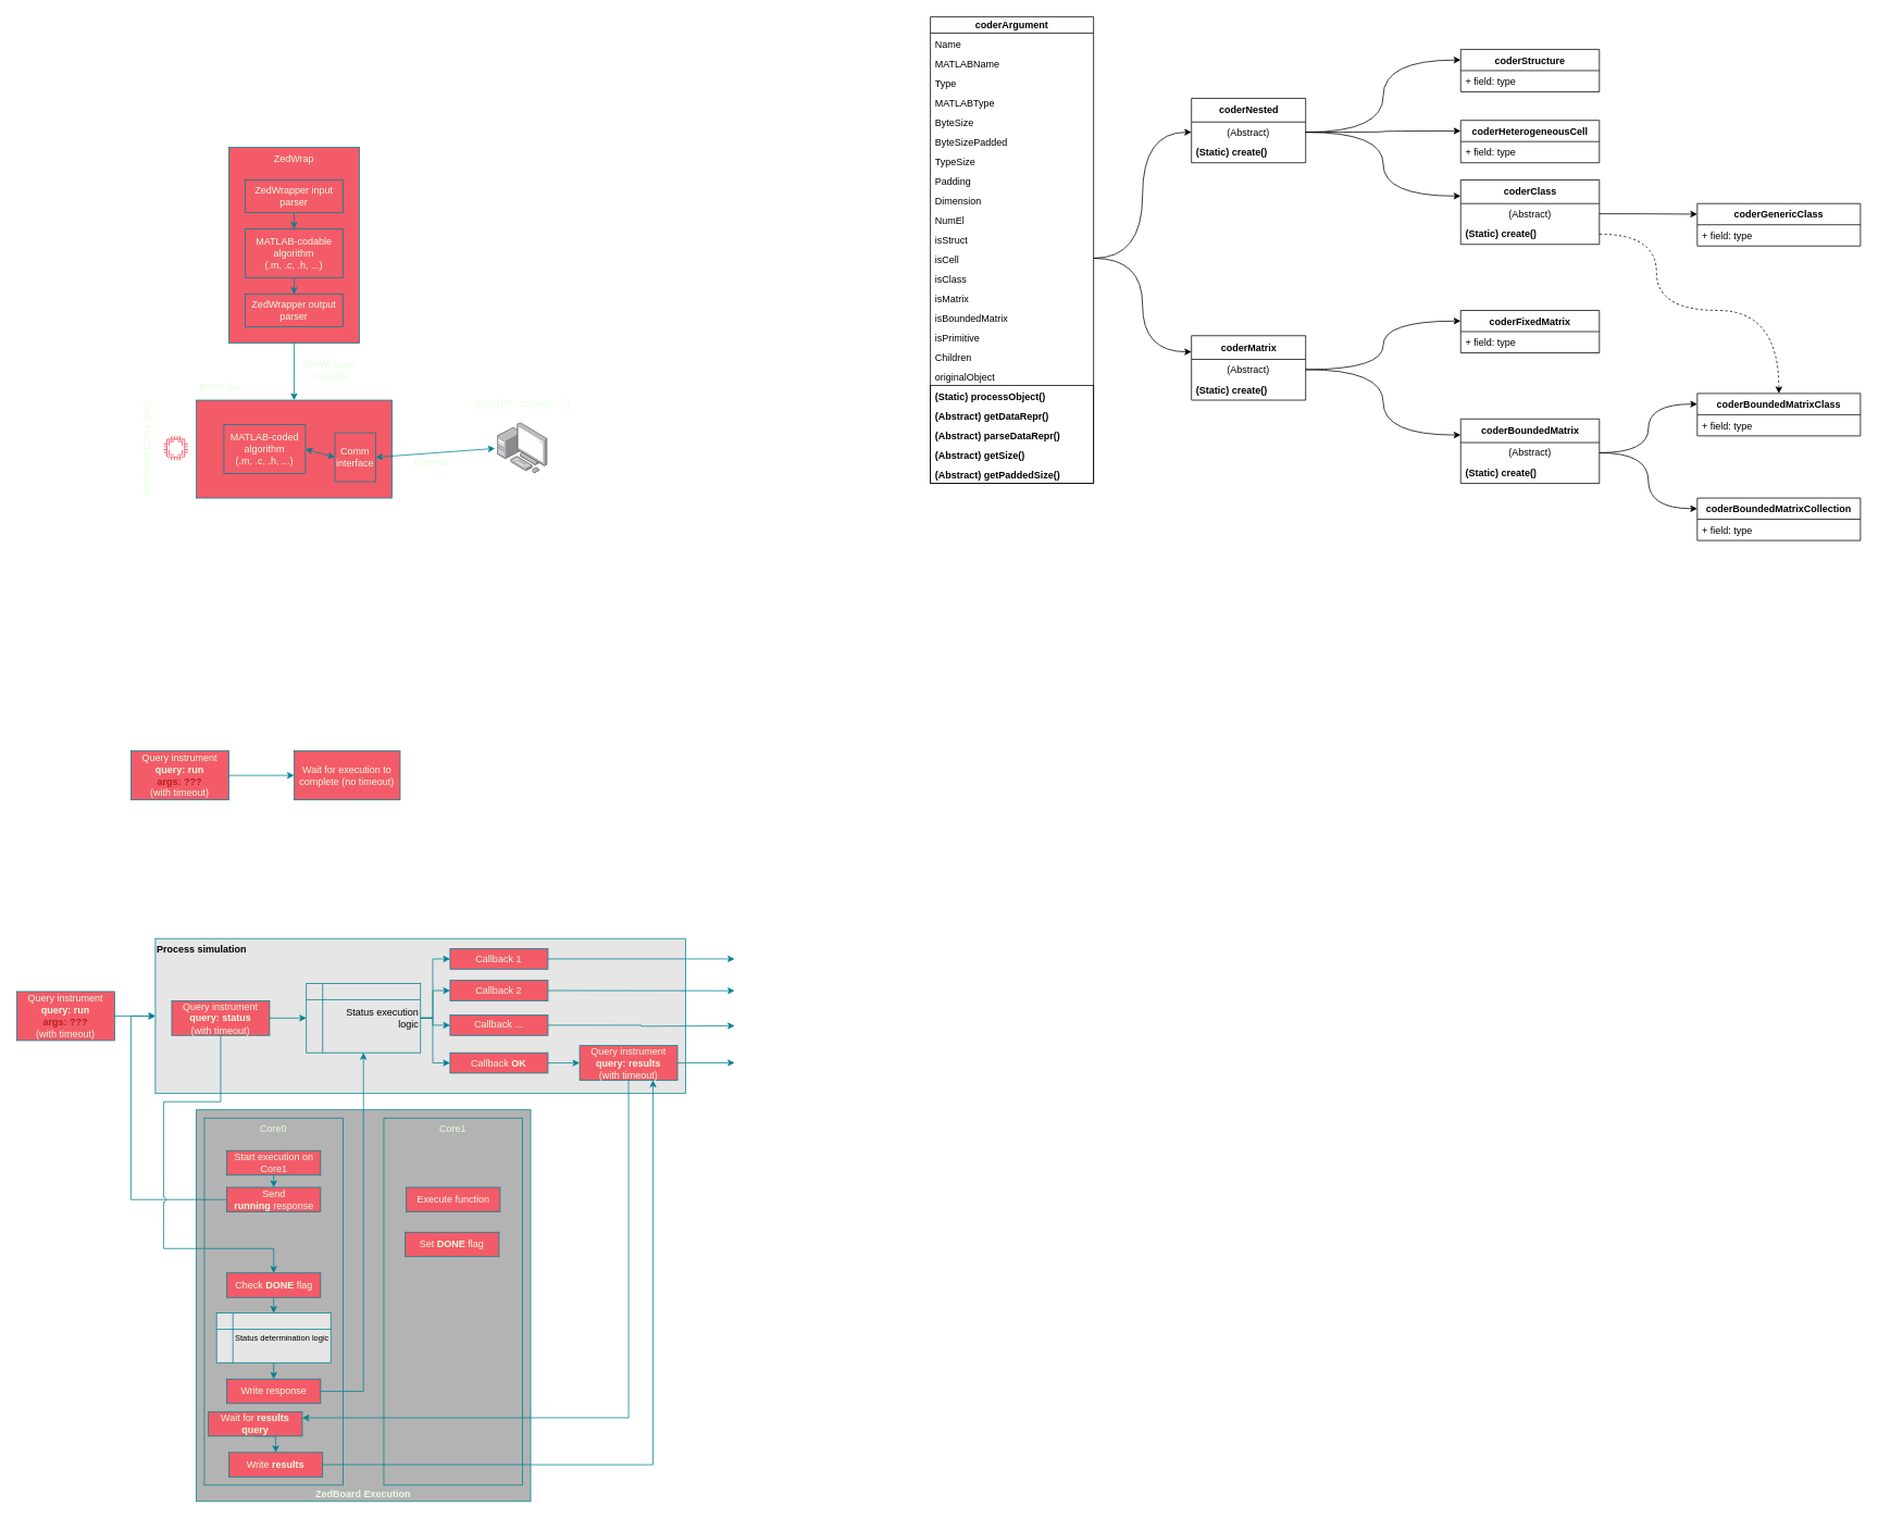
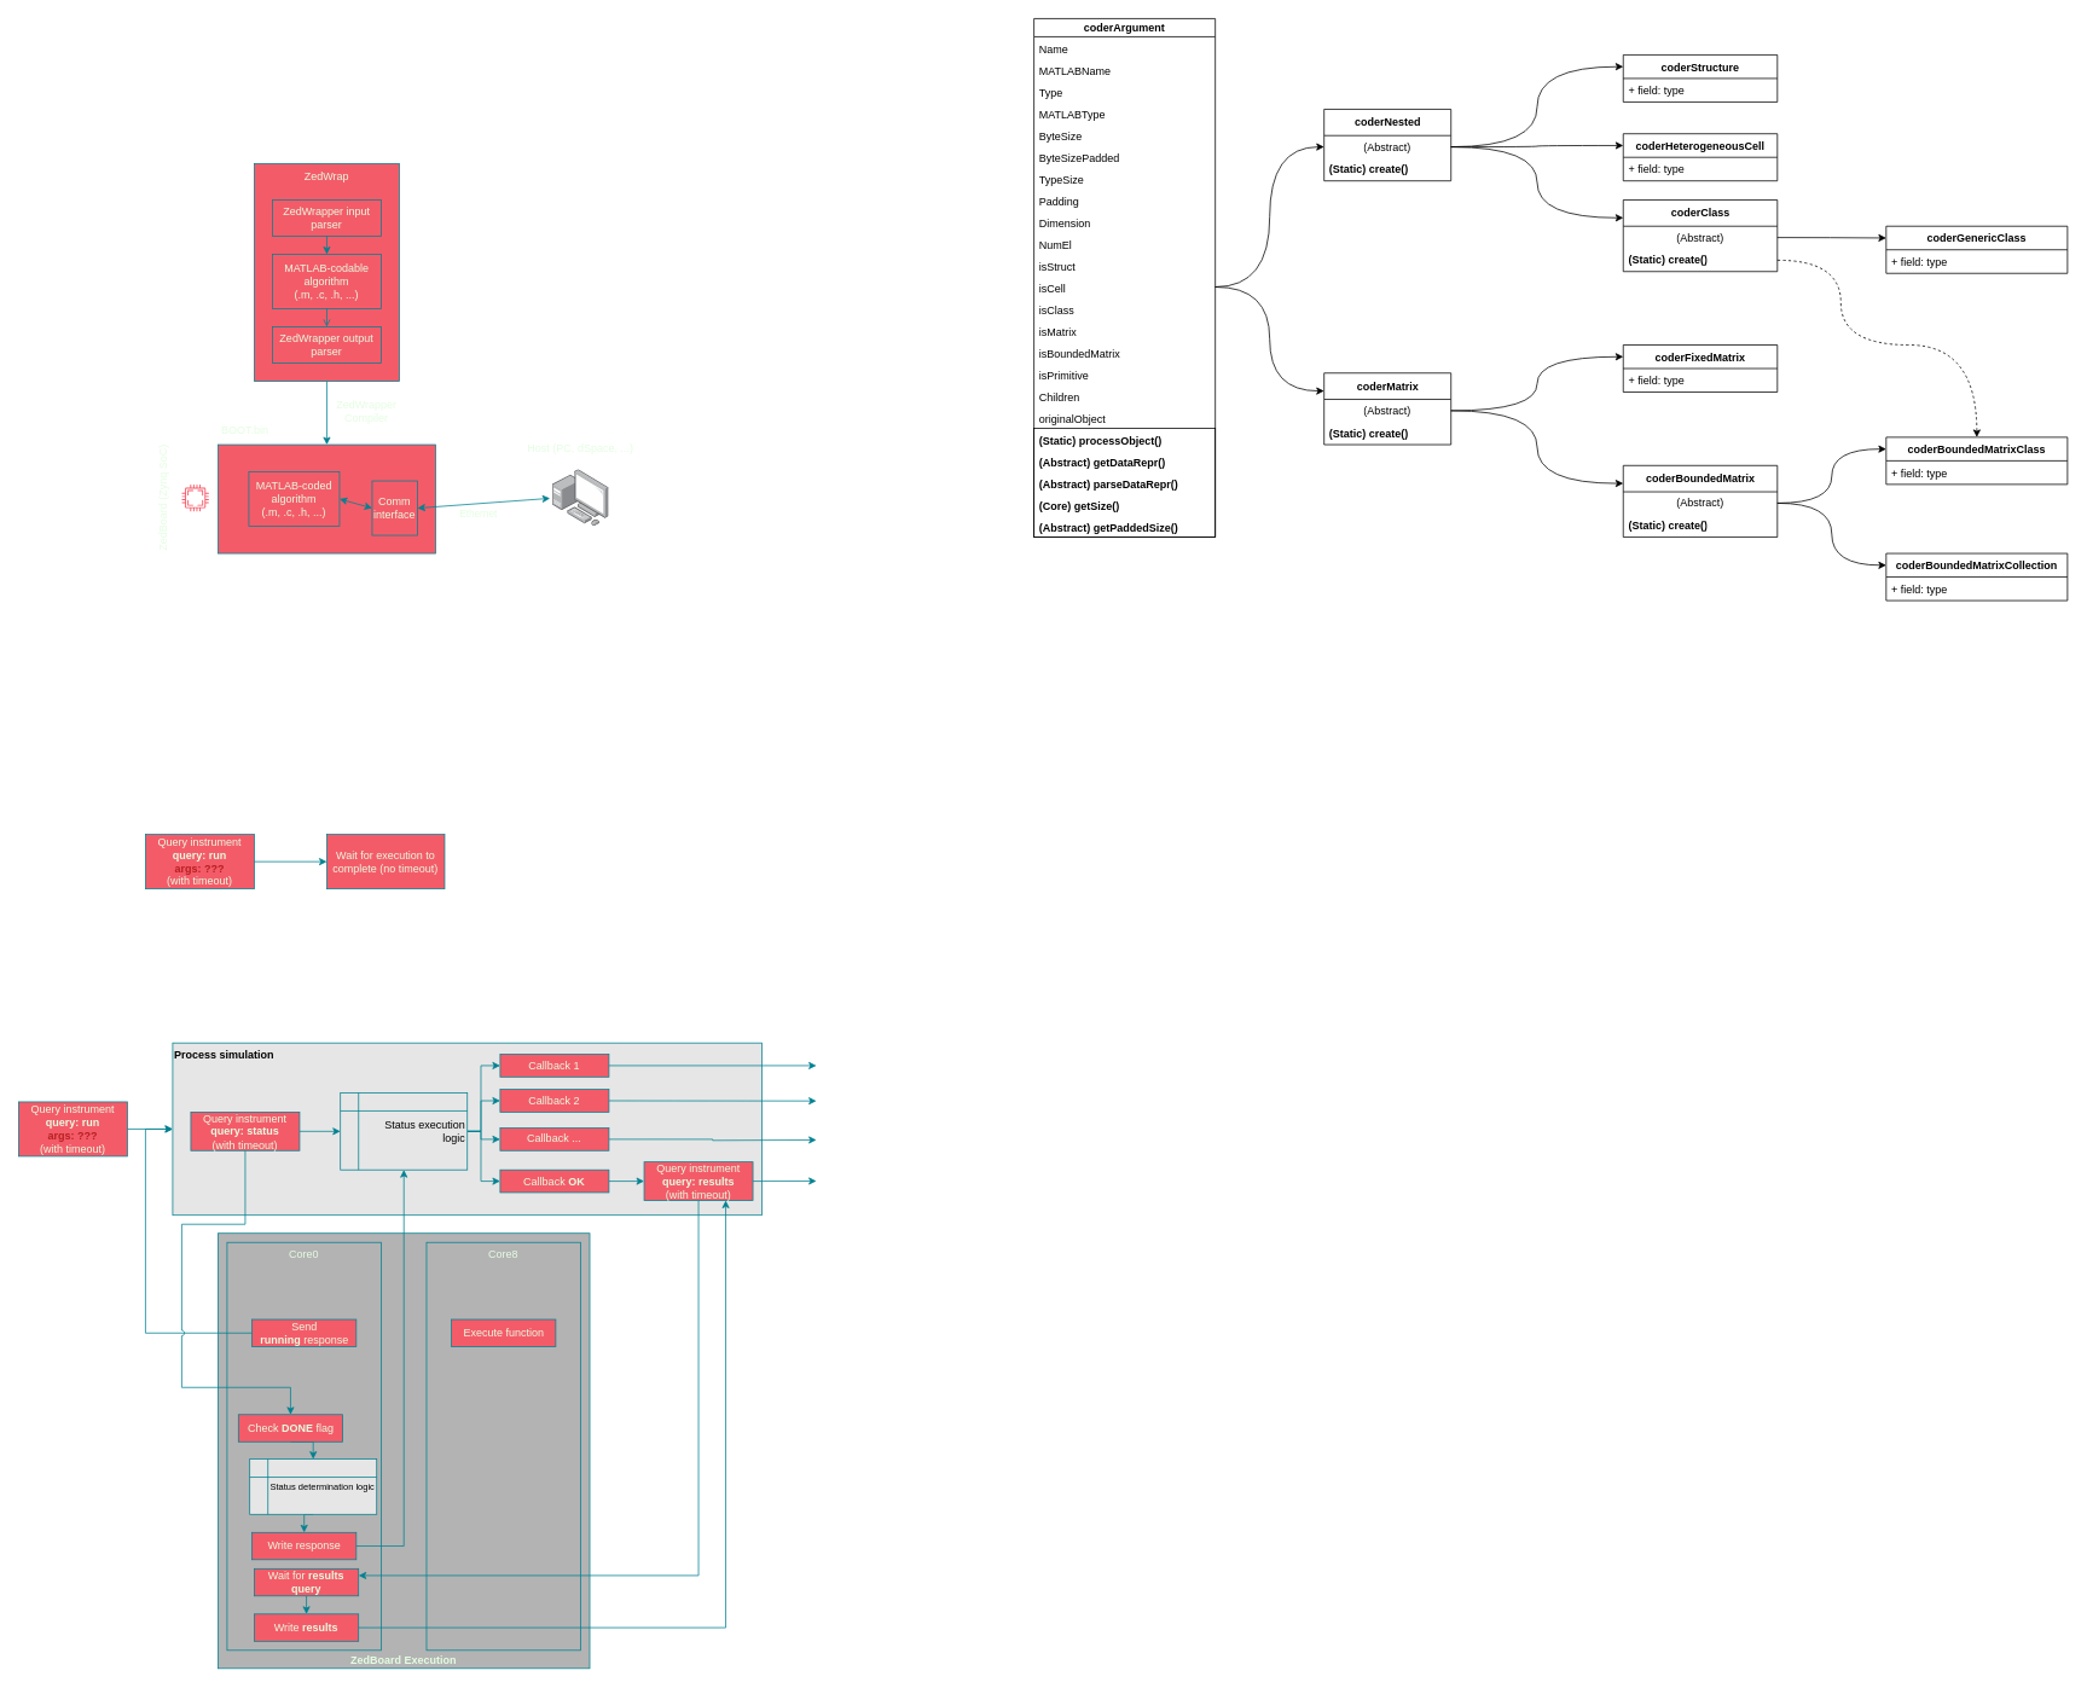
- <mxCell id="10" value="" style="endArrow=classic;html=1;rounded=0;exitX=0.5;exitY=1;exitDx=0;exitDy=0;entryX=0.5;entryY=0;entryDx=0;entryDy=0;labelBackgroundColor=none;strokeColor=#028090;fontColor=default;" parent="1" source="6" target="8" edge="1"><mxGeometry width="50" height="50" relative="1" as="geometry"><mxPoint x="370" y="270" as="sourcePoint" /><mxPoint x="370" y="290" as="targetPoint" /></mxGeometry></mxCell>
+ <mxCell id="10" value="" style="endArrow=open;html=1;rounded=0;exitX=0.5;exitY=1;exitDx=0;exitDy=0;entryX=0.5;entryY=0;entryDx=0;entryDy=0;labelBackgroundColor=none;strokeColor=#028090;fontColor=default;" parent="1" source="6" target="8" edge="1"><mxGeometry width="50" height="50" relative="1" as="geometry"><mxPoint x="370" y="270" as="sourcePoint" /><mxPoint x="370" y="290" as="targetPoint" /></mxGeometry></mxCell>
- <mxCell id="88" value="(Abstract) getSize()" style="text;strokeColor=none;fillColor=none;align=left;verticalAlign=top;spacingLeft=4;spacingRight=4;overflow=hidden;rotatable=0;points=[[0,0.5],[1,0.5]];portConstraint=eastwest;imageHeight=18;fontStyle=1" vertex="1" parent="84"><mxGeometry y="72" width="200" height="24" as="geometry" /></mxCell>
+ <mxCell id="88" value="(Core) getSize()" style="text;strokeColor=none;fillColor=none;align=left;verticalAlign=top;spacingLeft=4;spacingRight=4;overflow=hidden;rotatable=0;points=[[0,0.5],[1,0.5]];portConstraint=eastwest;imageHeight=18;fontStyle=1" vertex="1" parent="84"><mxGeometry y="72" width="200" height="24" as="geometry" /></mxCell>
- <mxCell id="31" value="Core1" style="rounded=0;whiteSpace=wrap;html=1;strokeColor=#028090;fontColor=#E4FDE1;fillColor=#B3B3B3;verticalAlign=top;" parent="1" vertex="1"><mxGeometry x="470" y="1370" width="170" height="450" as="geometry" /></mxCell>
+ <mxCell id="31" value="Core8" style="rounded=0;whiteSpace=wrap;html=1;strokeColor=#028090;fontColor=#E4FDE1;fillColor=#B3B3B3;verticalAlign=top;" parent="1" vertex="1"><mxGeometry x="470" y="1370" width="170" height="450" as="geometry" /></mxCell>
- <mxCell id="33" value="Start execution on Core1" style="rounded=0;whiteSpace=wrap;html=1;labelBackgroundColor=none;fillColor=#F45B69;strokeColor=#028090;fontColor=#E4FDE1;" parent="1" vertex="1"><mxGeometry x="277.5" y="1410" width="115" height="30" as="geometry" /></mxCell>
- <mxCell id="32" style="edgeStyle=orthogonalEdgeStyle;rounded=0;orthogonalLoop=1;jettySize=auto;html=1;exitX=0.5;exitY=1;exitDx=0;exitDy=0;entryX=0.5;entryY=0;entryDx=0;entryDy=0;strokeColor=#028090;fontColor=#E4FDE1;fillColor=#F45B69;" parent="1" source="33" target="30" edge="1"><mxGeometry relative="1" as="geometry" /></mxCell>
- <mxCell id="35" value="Set &lt;b&gt;DONE &lt;/b&gt;flag" style="rounded=0;whiteSpace=wrap;html=1;labelBackgroundColor=none;fillColor=#F45B69;strokeColor=#028090;fontColor=#E4FDE1;" parent="1" vertex="1"><mxGeometry x="496.2" y="1510" width="115" height="30" as="geometry" /></mxCell>
- <mxCell id="45" value="Check&amp;nbsp;&lt;b&gt;DONE &lt;/b&gt;flag" style="rounded=0;whiteSpace=wrap;html=1;labelBackgroundColor=none;fillColor=#F45B69;strokeColor=#028090;fontColor=#E4FDE1;" parent="1" vertex="1"><mxGeometry x="277.5" y="1560" width="115" height="30" as="geometry" /></mxCell>
+ <mxCell id="45" value="Check&amp;nbsp;&lt;b&gt;DONE &lt;/b&gt;flag" style="rounded=0;whiteSpace=wrap;html=1;labelBackgroundColor=none;fillColor=#F45B69;strokeColor=#028090;fontColor=#E4FDE1;" parent="1" vertex="1"><mxGeometry x="262.5" y="1560" width="115" height="30" as="geometry" /></mxCell>
- <mxCell id="47" value="&lt;font style=&quot;font-size: 10px;&quot;&gt;Status determination logic&lt;/font&gt;" style="shape=internalStorage;whiteSpace=wrap;html=1;backgroundOutline=1;strokeColor=#028090;fontColor=#000000;fillColor=#E6E6E6;align=right;" parent="1" vertex="1"><mxGeometry x="265" y="1609" width="140" height="61" as="geometry" /></mxCell>
+ <mxCell id="47" value="&lt;font style=&quot;font-size: 10px;&quot;&gt;Status determination logic&lt;/font&gt;" style="shape=internalStorage;whiteSpace=wrap;html=1;backgroundOutline=1;strokeColor=#028090;fontColor=#000000;fillColor=#E6E6E6;align=right;" parent="1" vertex="1"><mxGeometry x="275" y="1609" width="140" height="61" as="geometry" /></mxCell>
- <mxCell id="62" value="Wait for &lt;b&gt;results query&lt;/b&gt;" style="rounded=0;whiteSpace=wrap;html=1;labelBackgroundColor=none;fillColor=#F45B69;strokeColor=#028090;fontColor=#E4FDE1;" parent="1" vertex="1"><mxGeometry x="255" y="1730" width="115" height="30" as="geometry" /></mxCell>
+ <mxCell id="62" value="Wait for &lt;b&gt;results query&lt;/b&gt;" style="rounded=0;whiteSpace=wrap;html=1;labelBackgroundColor=none;fillColor=#F45B69;strokeColor=#028090;fontColor=#E4FDE1;" parent="1" vertex="1"><mxGeometry x="280" y="1730" width="115" height="30" as="geometry" /></mxCell>
